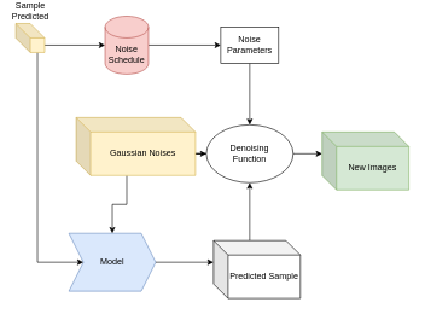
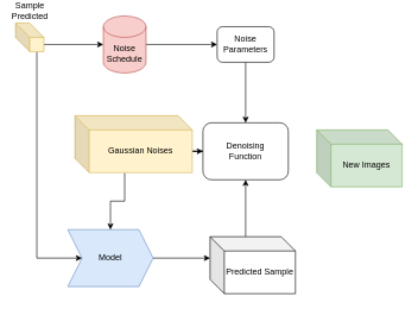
- <mxCell id="18" value="Noise Parameters" style="rounded=0;whiteSpace=wrap;html=1;" vertex="1" parent="1"><mxGeometry x="304" y="35" width="80" height="50" as="geometry" /></mxCell>
+ <mxCell id="18" value="Noise Parameters" style="whiteSpace=wrap;html=1;rounded=1;" vertex="1" parent="1"><mxGeometry x="304" y="35" width="80" height="50" as="geometry" /></mxCell>
- <mxCell id="14" value="Denoising&lt;br&gt;Function" style="ellipse;whiteSpace=wrap;html=1;" vertex="1" parent="1"><mxGeometry x="284" y="170" width="120" height="80" as="geometry" /></mxCell>
+ <mxCell id="14" value="Denoising&lt;br&gt;Function" style="whiteSpace=wrap;html=1;rounded=1;" vertex="1" parent="1"><mxGeometry x="284" y="170" width="120" height="80" as="geometry" /></mxCell>
- <mxCell id="16" style="edgeStyle=orthogonalEdgeStyle;rounded=0;orthogonalLoop=1;jettySize=auto;html=1;exitX=1;exitY=0.5;exitDx=0;exitDy=0;entryX=0;entryY=0;entryDx=0;entryDy=30;entryPerimeter=0;" edge="1" parent="1" source="14" target="15"><mxGeometry relative="1" as="geometry" /></mxCell>
